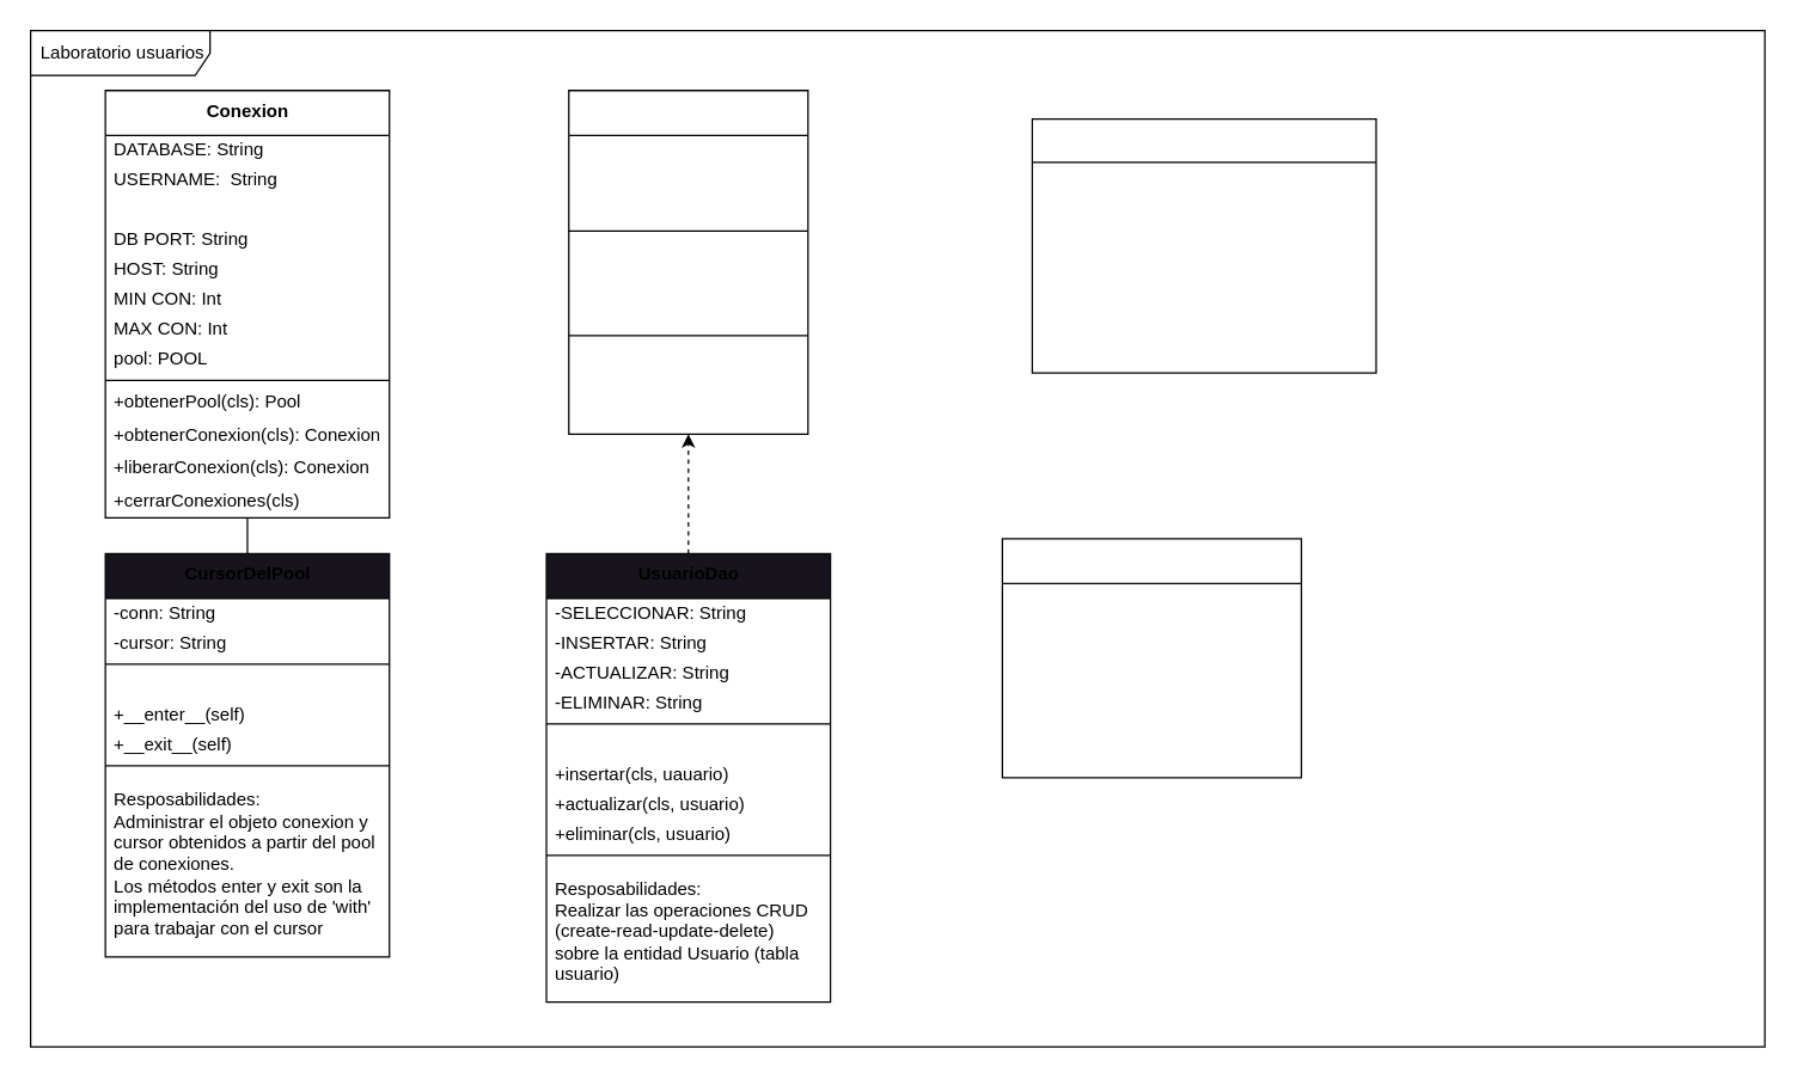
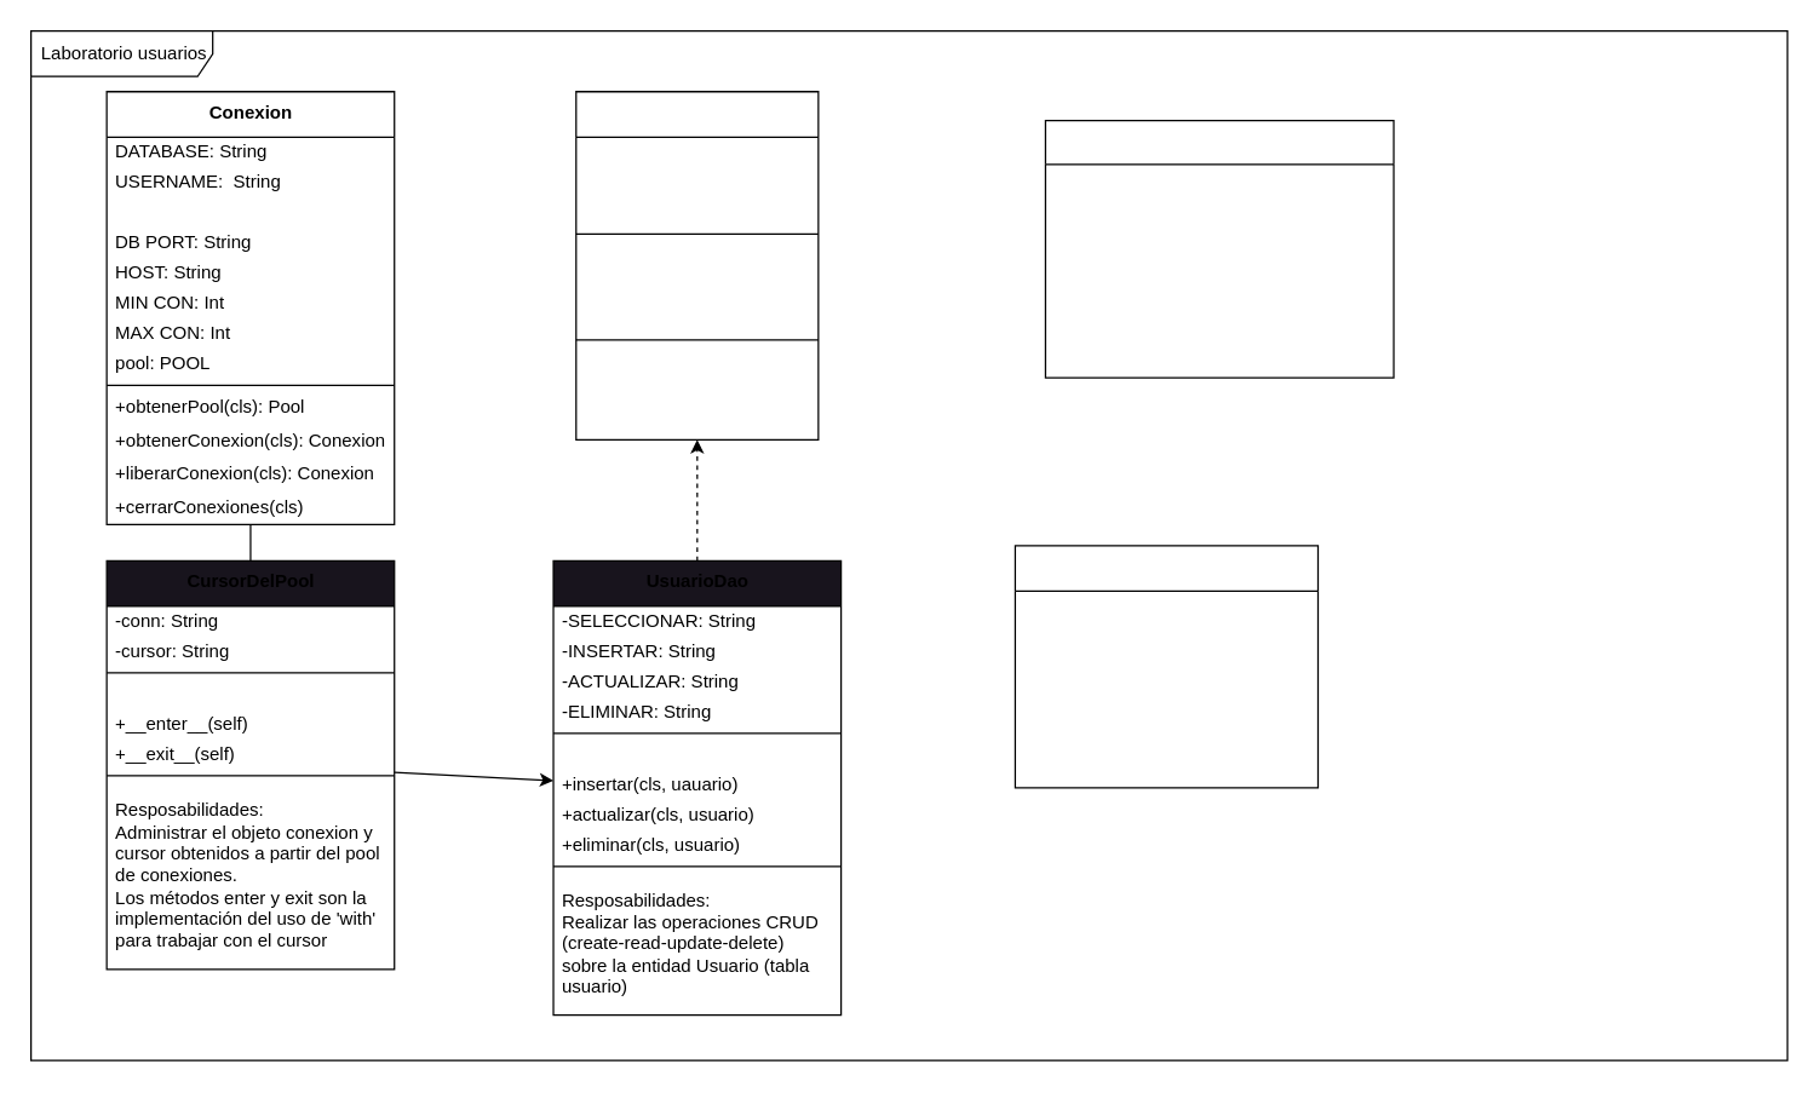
+ <mxCell id="18" value="" style="edgeStyle=none;html=1;fontSize=13;fontColor=#FFFFFF;" edge="1" parent="1" source="19" target="38"><mxGeometry relative="1" as="geometry" /></mxCell>
